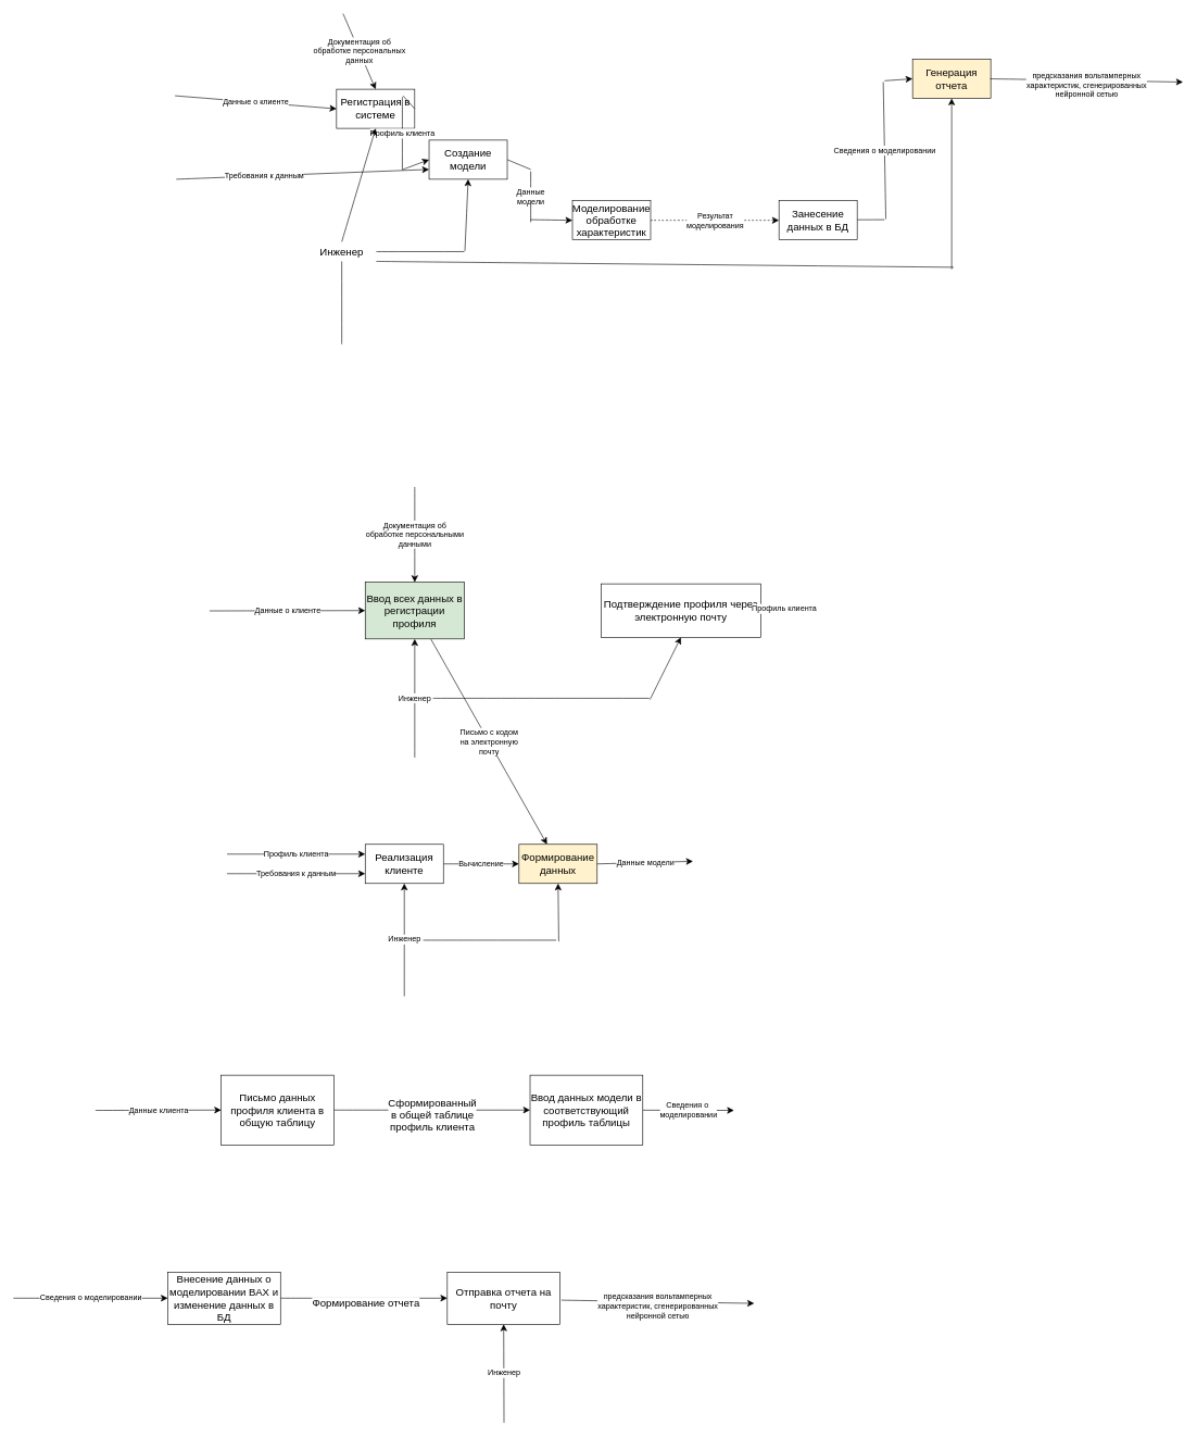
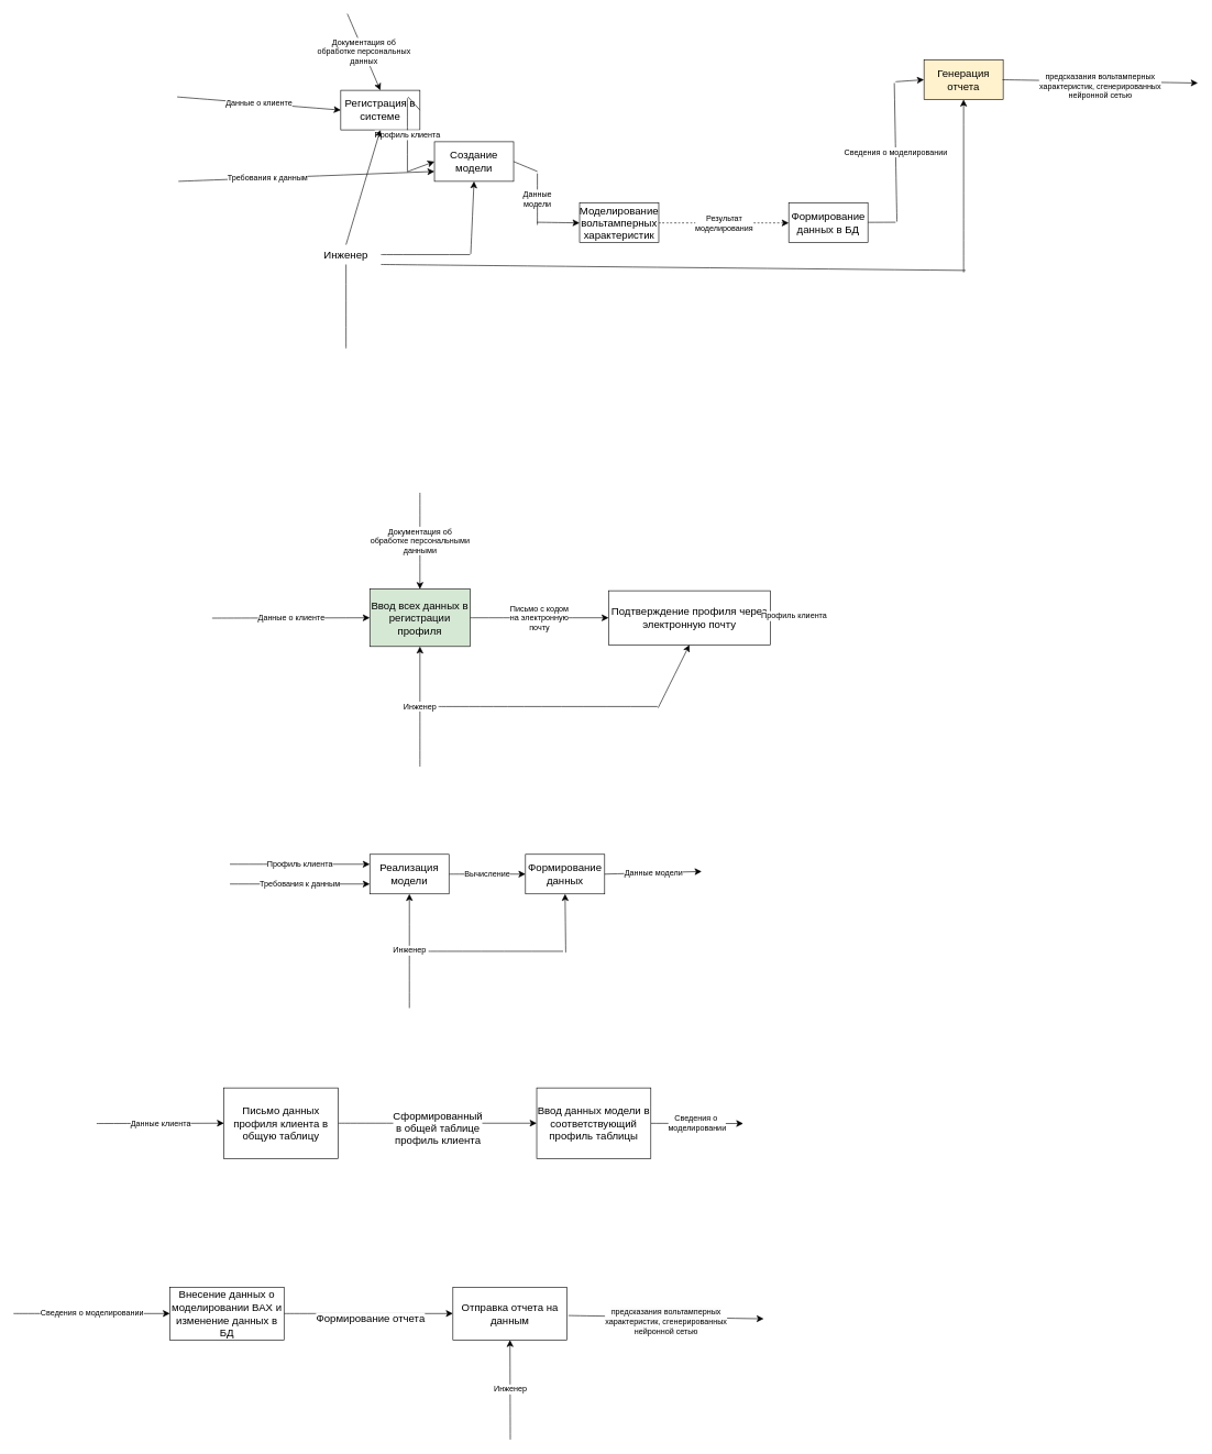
- <mxCell id="5" value="Моделирование обработке характеристик" style="rounded=0;whiteSpace=wrap;html=1;fontSize=16;" vertex="1" parent="1"><mxGeometry x="878" y="307" width="120" height="60" as="geometry" /></mxCell>
+ <mxCell id="5" value="Моделирование вольтамперных характеристик" style="rounded=0;whiteSpace=wrap;html=1;fontSize=16;" vertex="1" parent="1"><mxGeometry x="878" y="307" width="120" height="60" as="geometry" /></mxCell>
- <mxCell id="45" value="Занесение данных в БД" style="rounded=0;whiteSpace=wrap;html=1;fontSize=16;" vertex="1" parent="1"><mxGeometry x="1195" y="307" width="120" height="60" as="geometry" /></mxCell>
+ <mxCell id="45" value="Формирование данных в БД" style="rounded=0;whiteSpace=wrap;html=1;fontSize=16;" vertex="1" parent="1"><mxGeometry x="1195" y="307" width="120" height="60" as="geometry" /></mxCell>
- <mxCell id="27" value="Письмо с кодом &lt;br&gt;на электронную&lt;br&gt;почту" style="edgeStyle=none;curved=1;rounded=0;orthogonalLoop=1;jettySize=auto;html=1;fontSize=12;startSize=8;endSize=8;" edge="1" parent="1" source="28" target="41"><mxGeometry relative="1" as="geometry" /></mxCell>
+ <mxCell id="27" value="Письмо с кодом &lt;br&gt;на электронную&lt;br&gt;почту" style="edgeStyle=none;curved=1;rounded=0;orthogonalLoop=1;jettySize=auto;html=1;entryX=0;entryY=0.5;entryDx=0;entryDy=0;fontSize=12;startSize=8;endSize=8;" edge="1" parent="1" source="28" target="32"><mxGeometry relative="1" as="geometry" /></mxCell>
- <mxCell id="37" value="Реализация клиенте" style="rounded=0;whiteSpace=wrap;html=1;fontSize=16;" vertex="1" parent="1"><mxGeometry x="560" y="1294" width="120" height="60" as="geometry" /></mxCell>
+ <mxCell id="37" value="Реализация модели" style="rounded=0;whiteSpace=wrap;html=1;fontSize=16;" vertex="1" parent="1"><mxGeometry x="560" y="1294" width="120" height="60" as="geometry" /></mxCell>
- <mxCell id="41" value="Формирование данных" style="rounded=0;whiteSpace=wrap;html=1;fontSize=16;fillColor=#fff2cc;" vertex="1" parent="1"><mxGeometry x="796" y="1294" width="120" height="60" as="geometry" /></mxCell>
+ <mxCell id="41" value="Формирование данных" style="rounded=0;whiteSpace=wrap;html=1;fontSize=16;" vertex="1" parent="1"><mxGeometry x="796" y="1294" width="120" height="60" as="geometry" /></mxCell>
- <mxCell id="55" value="Отправка отчета на почту" style="rounded=0;whiteSpace=wrap;html=1;fontSize=16;" vertex="1" parent="1"><mxGeometry x="686" y="1950" width="173" height="80" as="geometry" /></mxCell>
+ <mxCell id="55" value="Отправка отчета на данным" style="rounded=0;whiteSpace=wrap;html=1;fontSize=16;" vertex="1" parent="1"><mxGeometry x="686" y="1950" width="173" height="80" as="geometry" /></mxCell>
